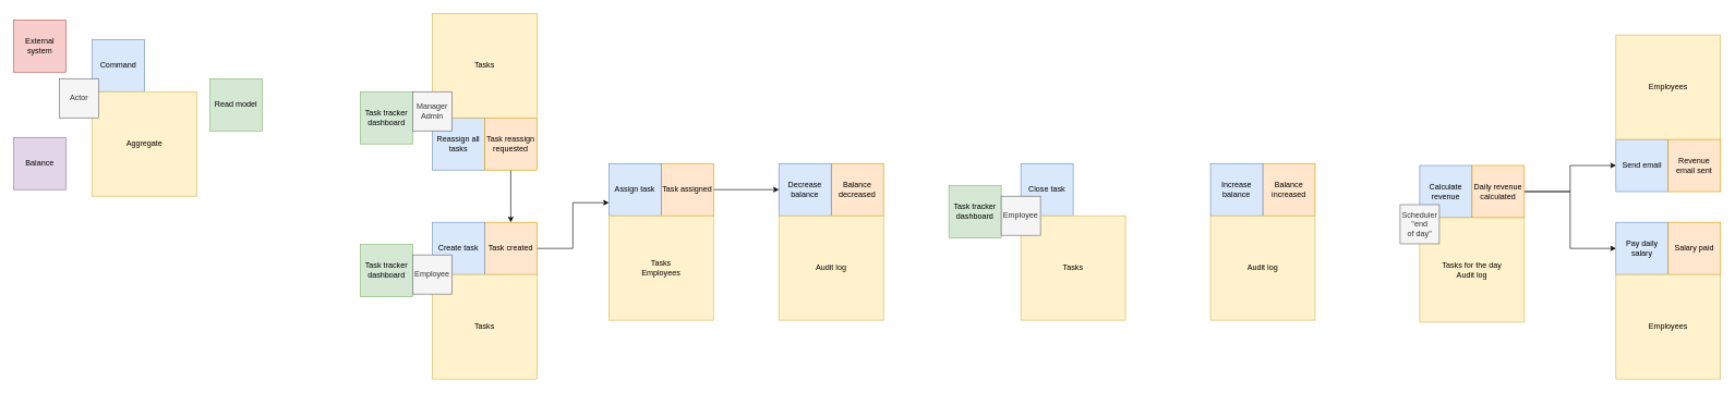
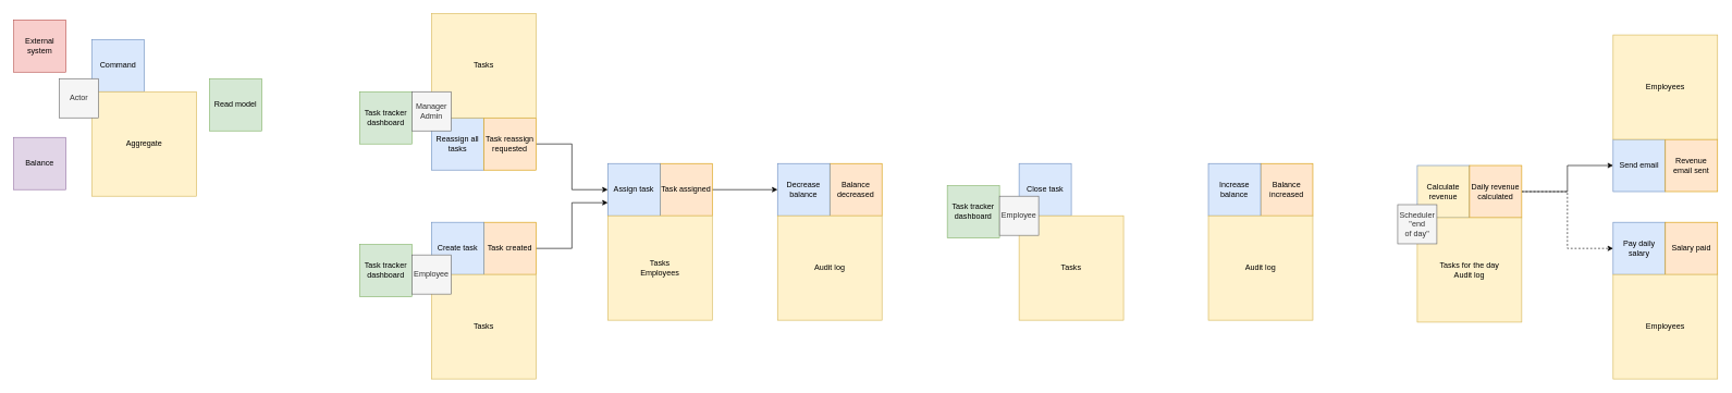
- <mxCell id="22" value="Calculate revenue" style="whiteSpace=wrap;html=1;aspect=fixed;fillColor=#dae8fc;strokeColor=#6c8ebf;" parent="1" vertex="1"><mxGeometry x="2170" y="253" width="80" height="80" as="geometry" /></mxCell>
+ <mxCell id="22" value="Calculate revenue" style="whiteSpace=wrap;html=1;aspect=fixed;fillColor=#fff2cc;strokeColor=#6c8ebf;" parent="1" vertex="1"><mxGeometry x="2170" y="253" width="80" height="80" as="geometry" /></mxCell>
- <mxCell id="14" style="edgeStyle=orthogonalEdgeStyle;rounded=0;orthogonalLoop=1;jettySize=auto;html=1;" parent="1" source="15" target="10" edge="1"><mxGeometry relative="1" as="geometry" /></mxCell>
+ <mxCell id="14" style="edgeStyle=orthogonalEdgeStyle;rounded=0;orthogonalLoop=1;jettySize=auto;html=1;" parent="1" source="15" target="16" edge="1"><mxGeometry relative="1" as="geometry" /></mxCell>
- <mxCell id="24" style="edgeStyle=orthogonalEdgeStyle;rounded=0;orthogonalLoop=1;jettySize=auto;html=1;entryX=0;entryY=0.5;entryDx=0;entryDy=0;" parent="1" source="25" target="30" edge="1"><mxGeometry relative="1" as="geometry" /></mxCell>
+ <mxCell id="24" style="edgeStyle=orthogonalEdgeStyle;rounded=0;orthogonalLoop=1;jettySize=auto;html=1;entryX=0;entryY=0.5;entryDx=0;entryDy=0;dashed=1;" parent="1" source="25" target="30" edge="1"><mxGeometry relative="1" as="geometry" /></mxCell>
